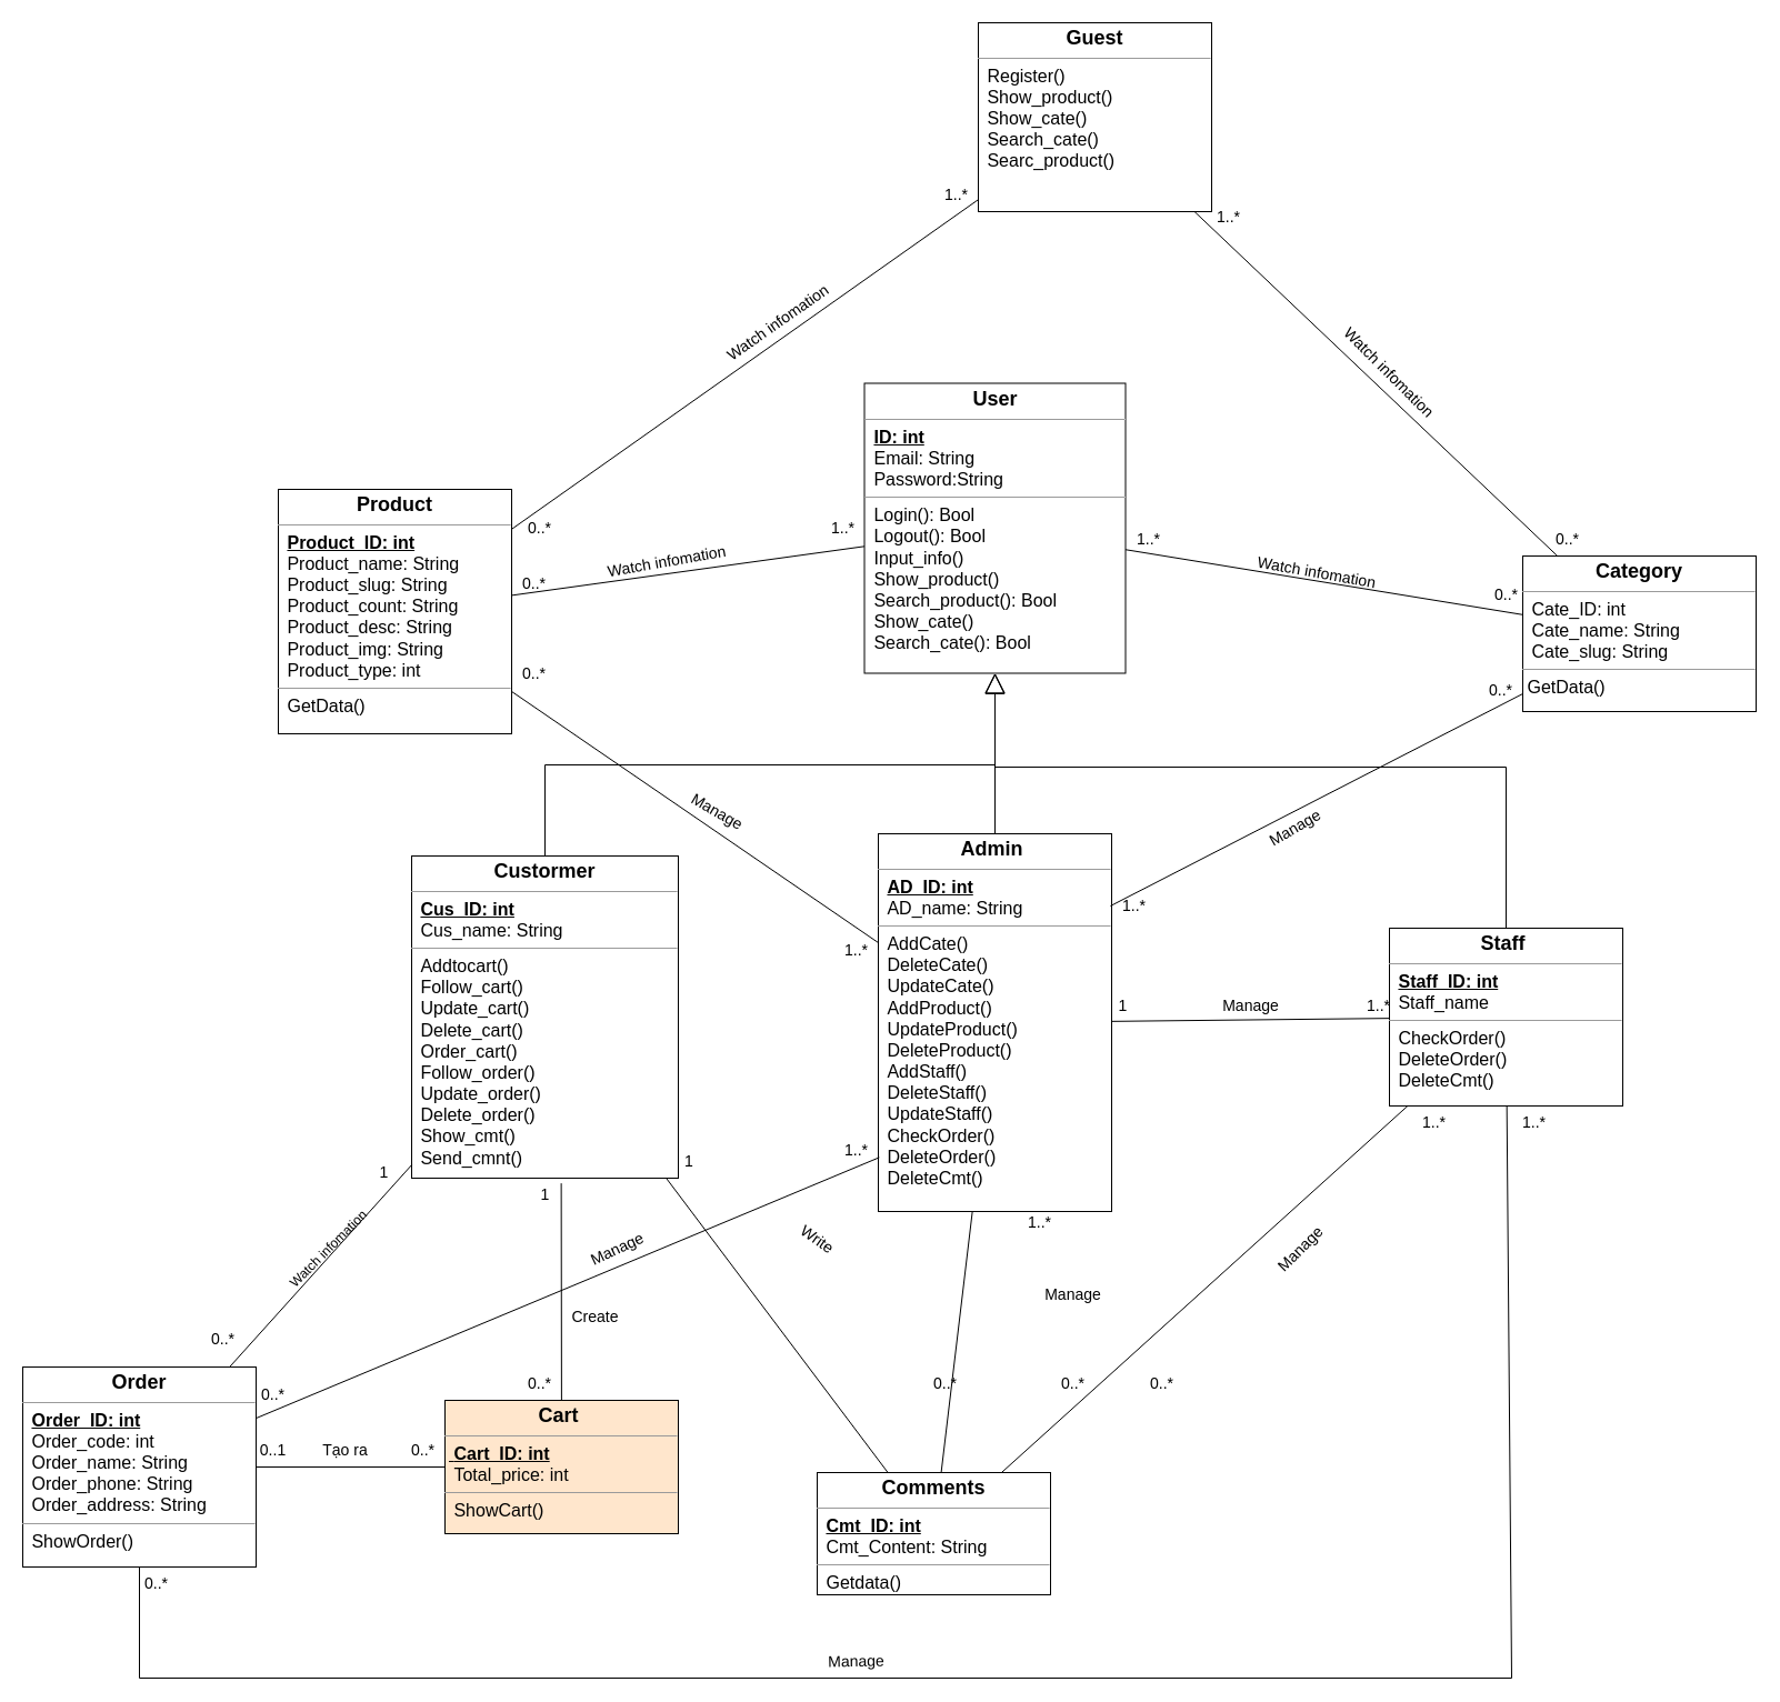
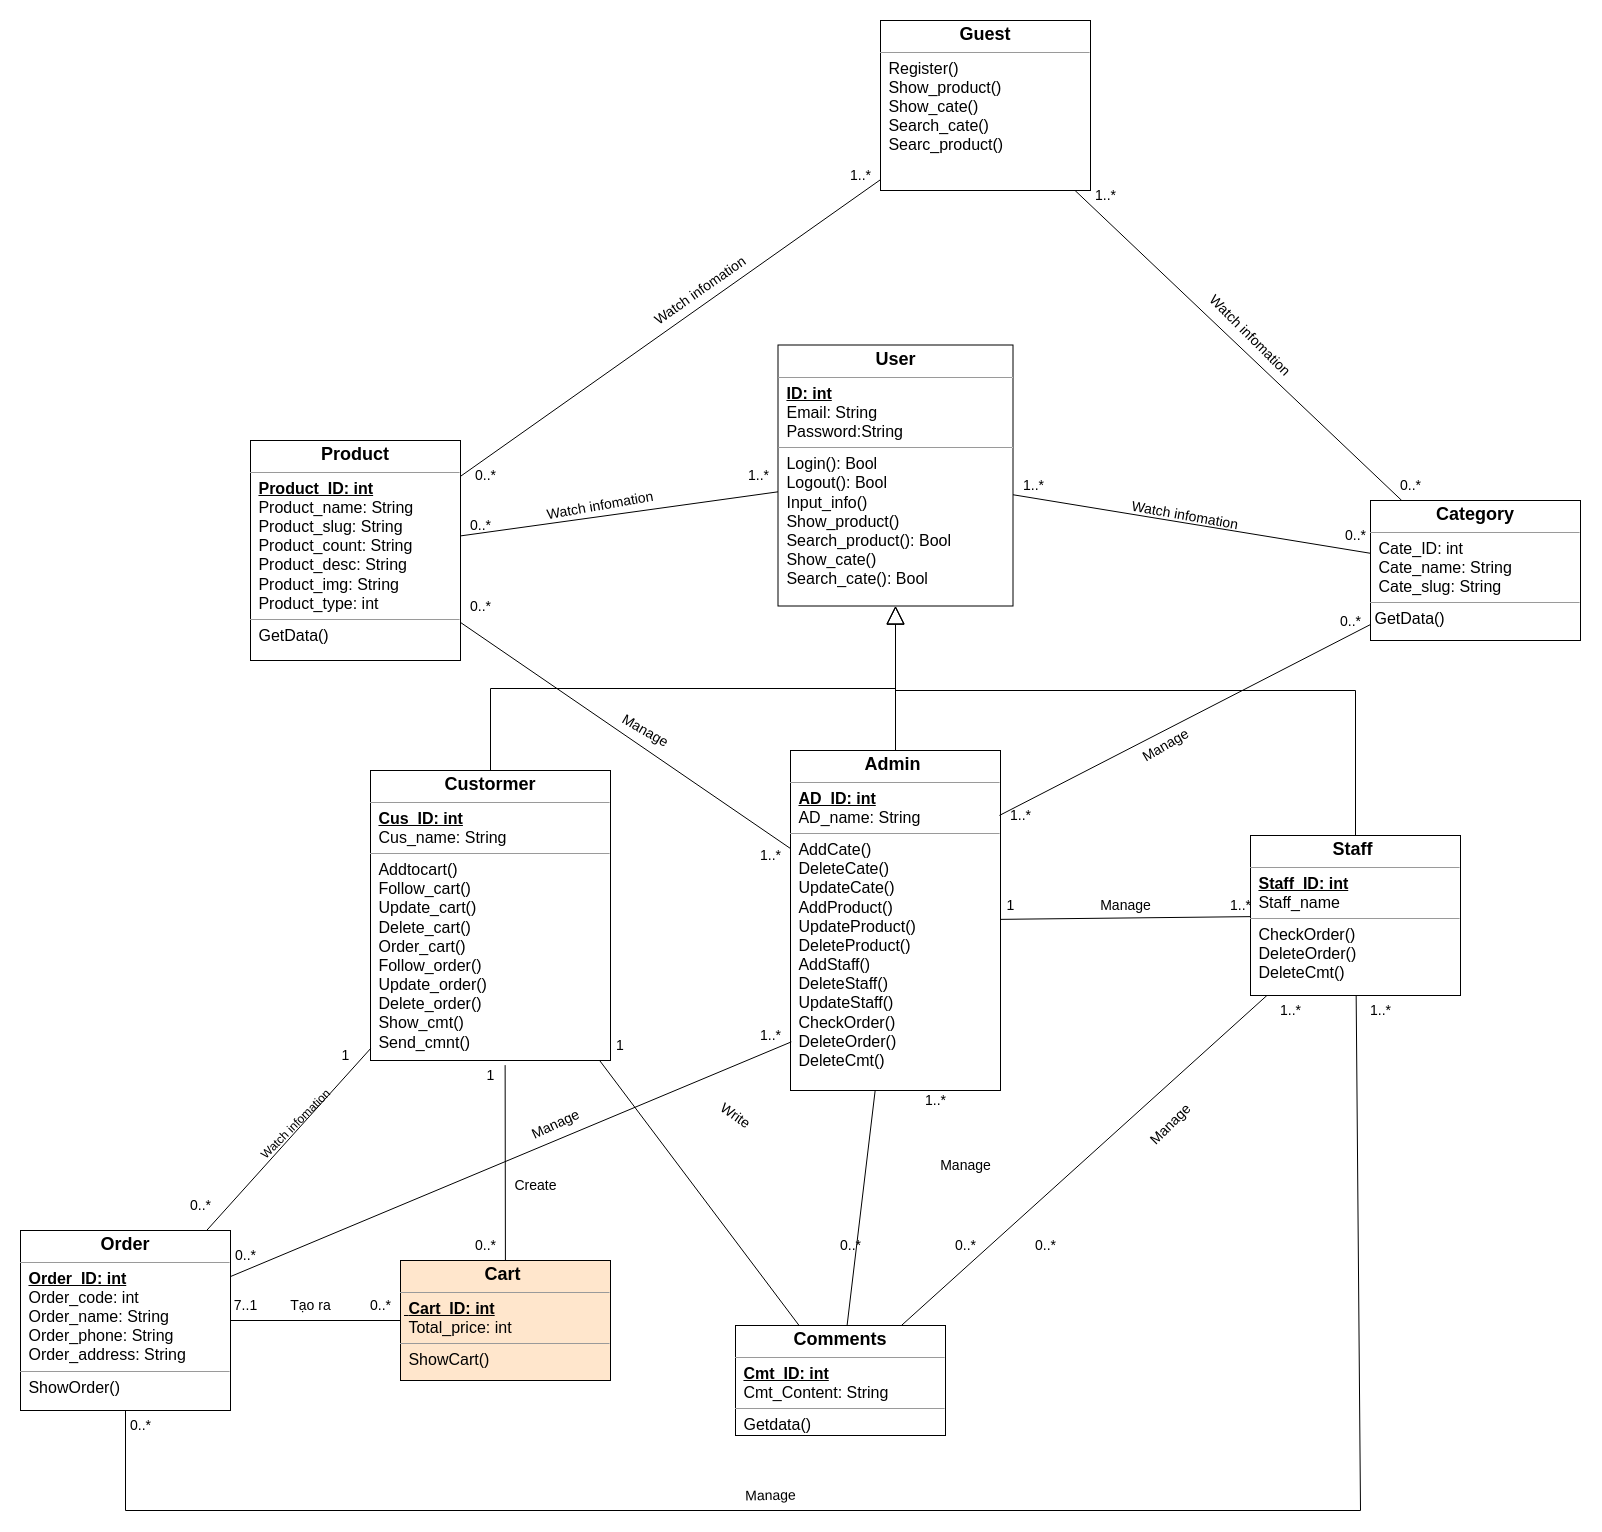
- <mxCell id="24" value="&lt;span style=&quot;font-size: 14px;&quot;&gt;0..1&lt;/span&gt;" style="text;html=1;align=center;verticalAlign=middle;resizable=0;points=[];autosize=1;strokeColor=none;fillColor=none;" vertex="1" parent="1"><mxGeometry x="220" y="1290" width="50" height="30" as="geometry" /></mxCell>
+ <mxCell id="24" value="&lt;span style=&quot;font-size: 14px;&quot;&gt;7..1&lt;/span&gt;" style="text;html=1;align=center;verticalAlign=middle;resizable=0;points=[];autosize=1;strokeColor=none;fillColor=none;" vertex="1" parent="1"><mxGeometry x="220" y="1290" width="50" height="30" as="geometry" /></mxCell>
